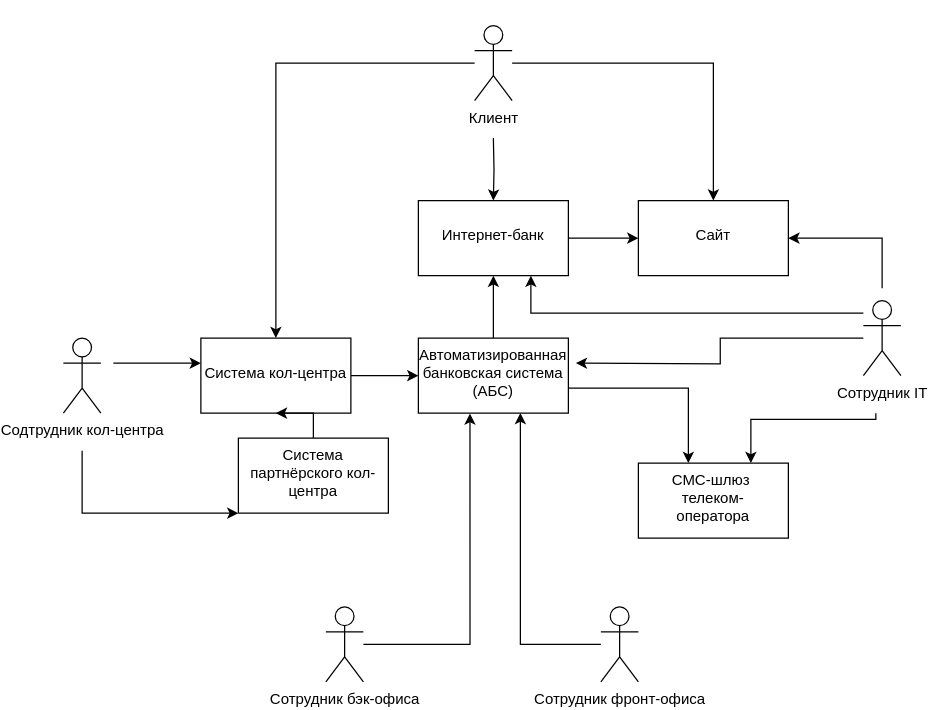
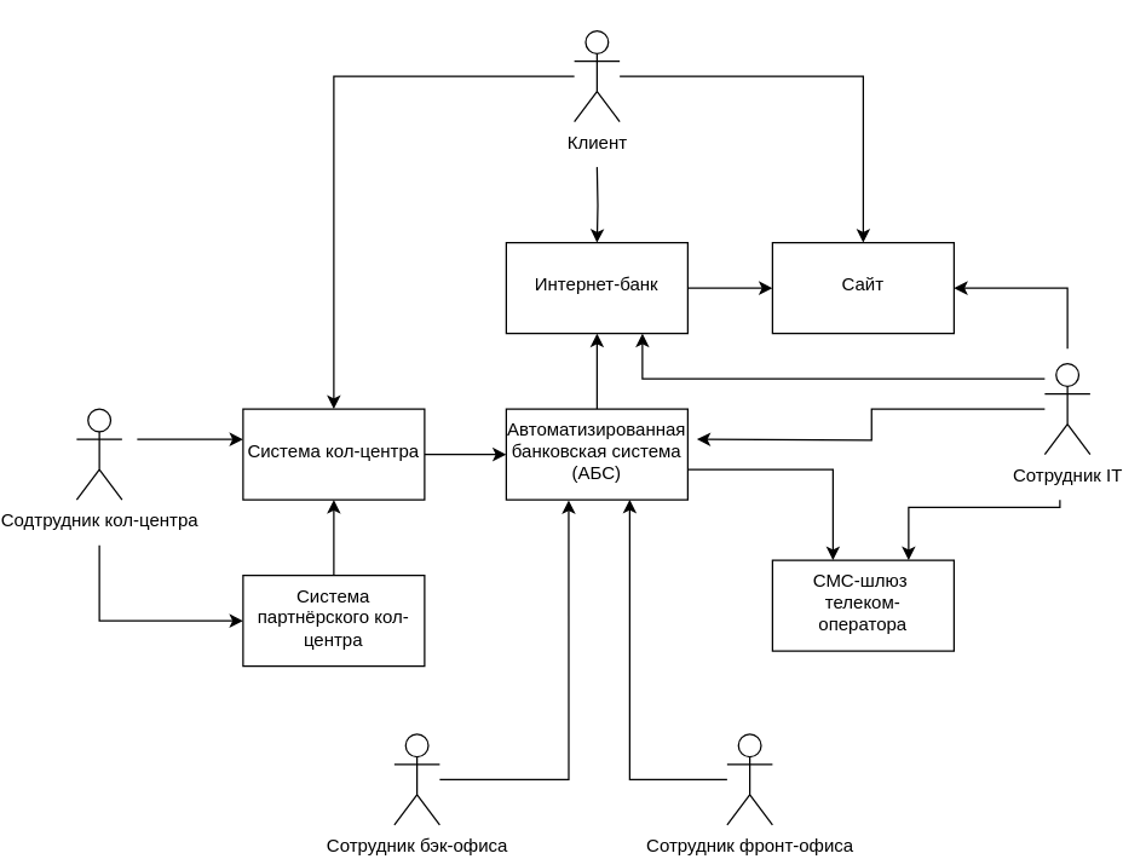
- <mxCell id="17" value="Система партнёрского кол-центра" style="whiteSpace=wrap;html=1;verticalAlign=top;" vertex="1" parent="1"><mxGeometry x="160" y="350" width="120" height="60" as="geometry" /></mxCell>
+ <mxCell id="17" value="Система партнёрского кол-центра" style="whiteSpace=wrap;html=1;verticalAlign=top;" vertex="1" parent="1"><mxGeometry x="130" y="380" width="120" height="60" as="geometry" /></mxCell>
